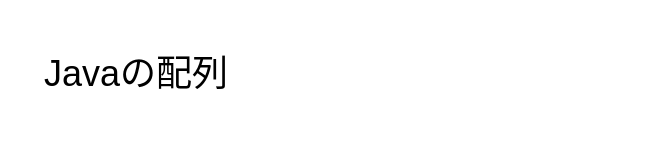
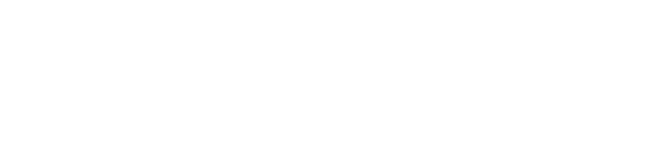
- <mxCell id="2" value="Javaの配列" style="text;html=1;strokeColor=none;fillColor=none;align=left;verticalAlign=top;whiteSpace=wrap;rounded=0;fontSize=18;" vertex="1" parent="1"><mxGeometry x="20" y="20" width="290" height="40" as="geometry" /></mxCell>
